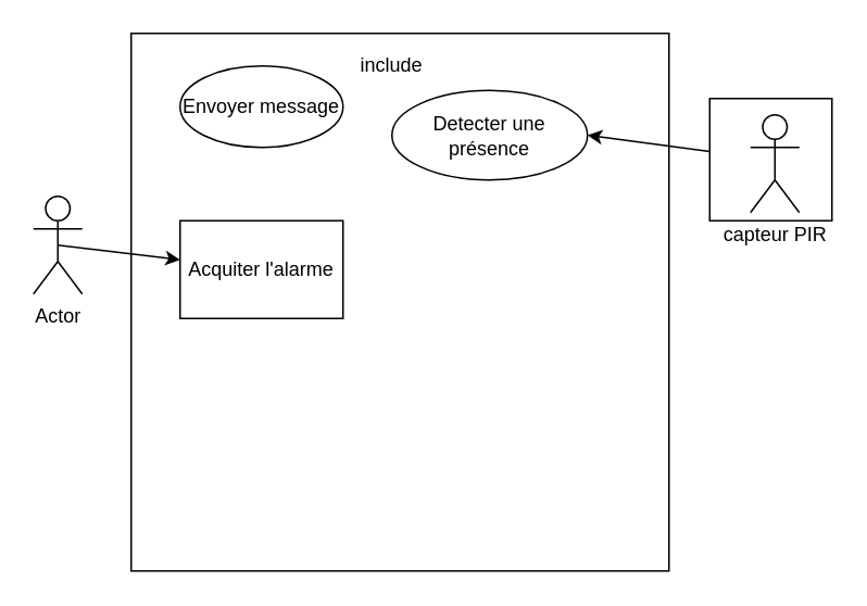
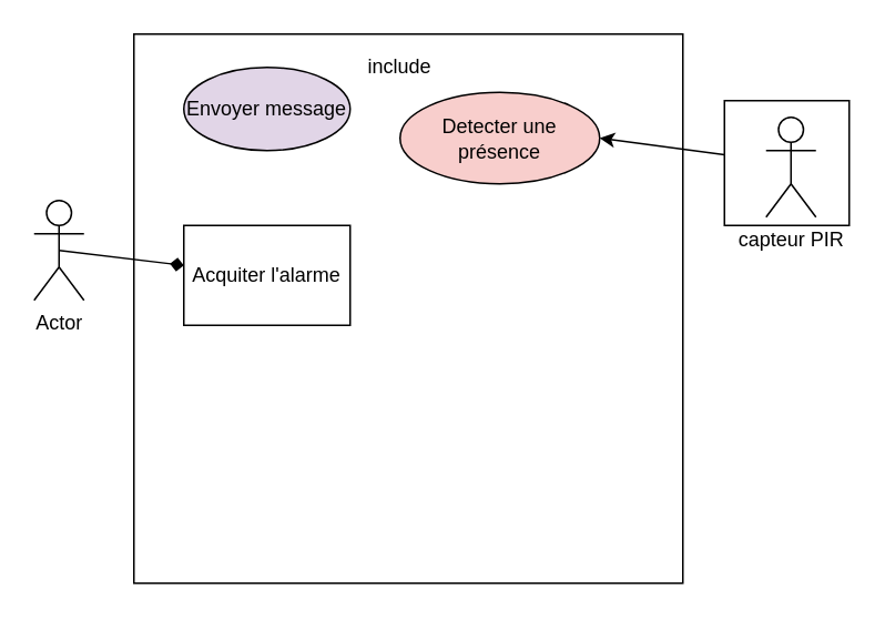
- <mxCell id="8" value="Envoyer message" style="ellipse;whiteSpace=wrap;html=1;" vertex="1" parent="1"><mxGeometry x="110" y="40" width="100" height="50" as="geometry" /></mxCell>
+ <mxCell id="8" value="Envoyer message" style="ellipse;whiteSpace=wrap;html=1;fillColor=#e1d5e7;" vertex="1" parent="1"><mxGeometry x="110" y="40" width="100" height="50" as="geometry" /></mxCell>
- <mxCell id="6" value="Detecter une présence" style="ellipse;whiteSpace=wrap;html=1;" vertex="1" parent="1"><mxGeometry x="240" y="55" width="120" height="55" as="geometry" /></mxCell>
+ <mxCell id="6" value="Detecter une présence" style="ellipse;whiteSpace=wrap;html=1;fillColor=#f8cecc;" vertex="1" parent="1"><mxGeometry x="240" y="55" width="120" height="55" as="geometry" /></mxCell>
- <mxCell id="11" value="" style="endArrow=classic;html=1;rounded=0;exitX=0.5;exitY=0.5;exitDx=0;exitDy=0;exitPerimeter=0;" edge="1" parent="1" source="3" target="10"><mxGeometry width="50" height="50" relative="1" as="geometry"><mxPoint x="230" y="210" as="sourcePoint" /><mxPoint x="280" y="160" as="targetPoint" /></mxGeometry></mxCell>
+ <mxCell id="11" value="" style="endArrow=diamond;html=1;rounded=0;exitX=0.5;exitY=0.5;exitDx=0;exitDy=0;exitPerimeter=0;" edge="1" parent="1" source="3" target="10"><mxGeometry width="50" height="50" relative="1" as="geometry"><mxPoint x="230" y="210" as="sourcePoint" /><mxPoint x="280" y="160" as="targetPoint" /></mxGeometry></mxCell>
